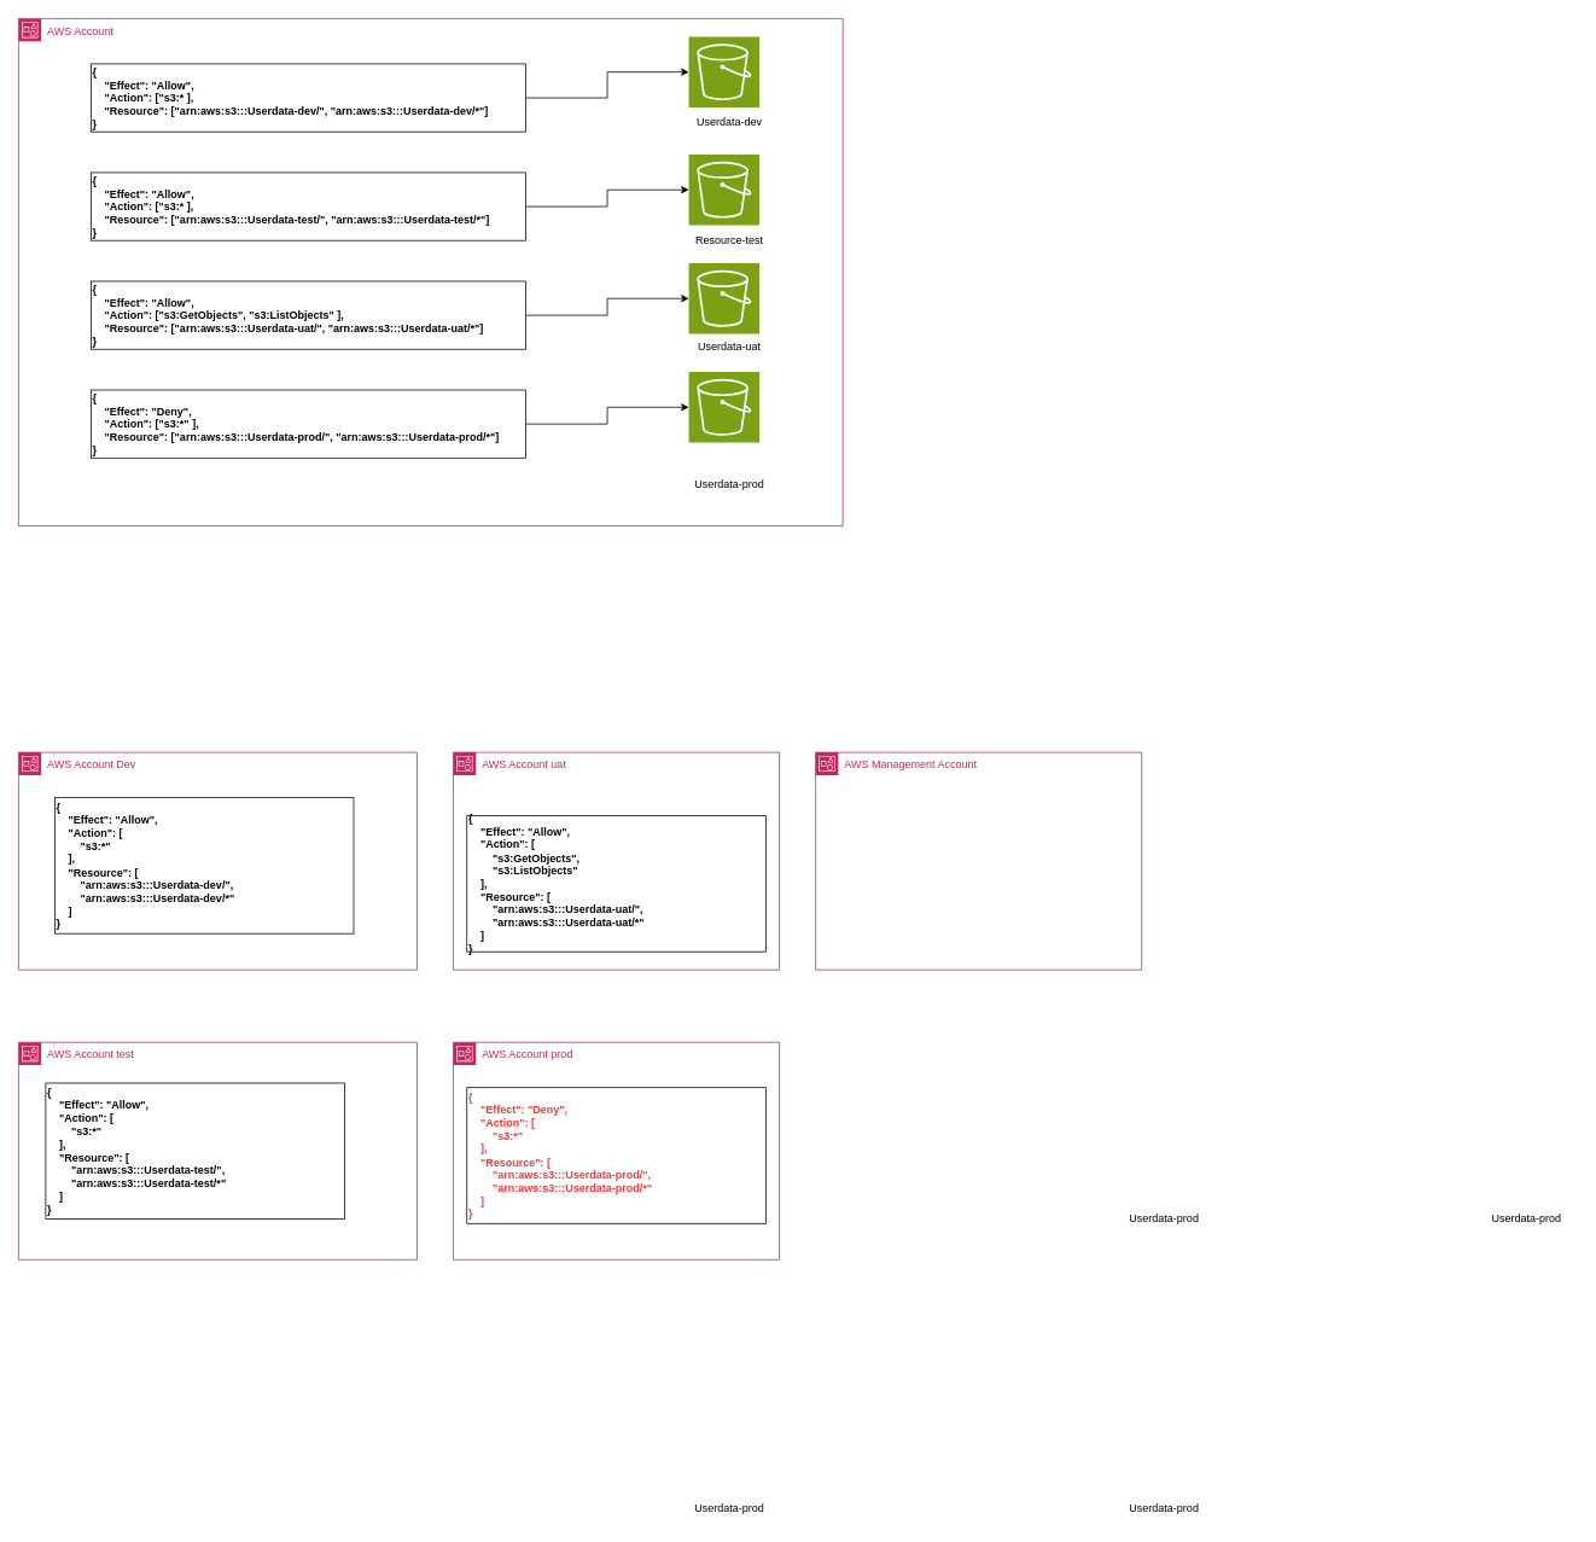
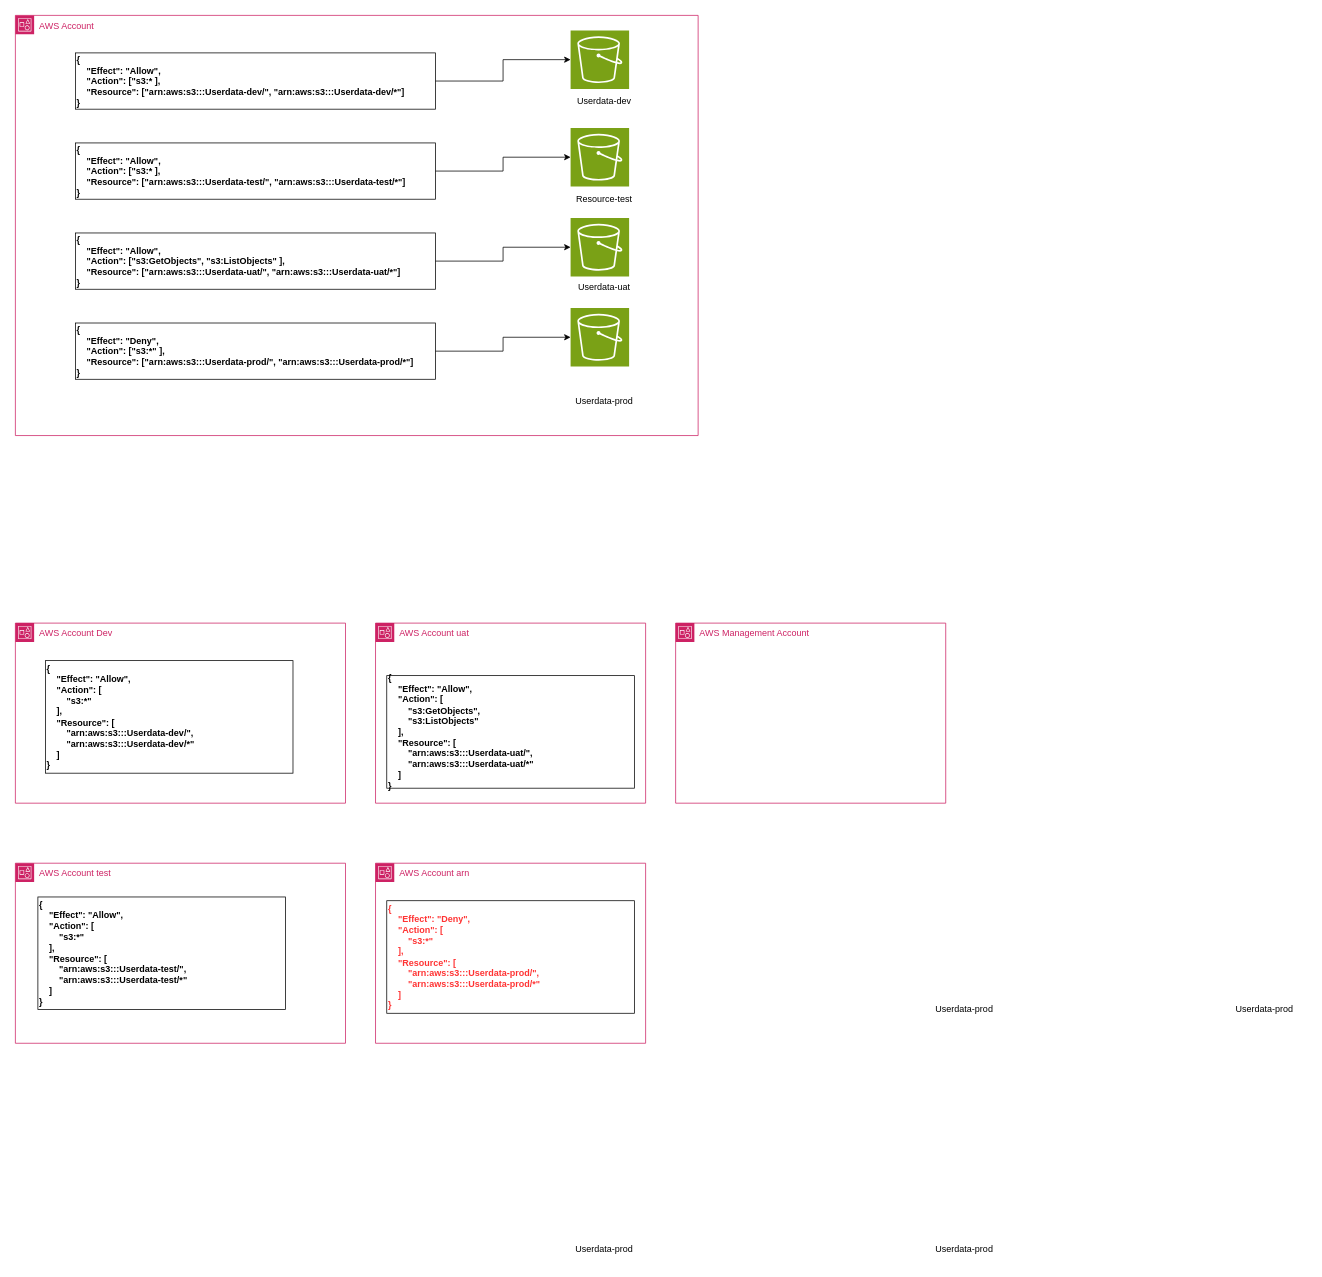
- <mxCell id="27" value="AWS Account prod" style="points=[[0,0],[0.25,0],[0.5,0],[0.75,0],[1,0],[1,0.25],[1,0.5],[1,0.75],[1,1],[0.75,1],[0.5,1],[0.25,1],[0,1],[0,0.75],[0,0.5],[0,0.25]];outlineConnect=0;gradientColor=none;html=1;whiteSpace=wrap;fontSize=12;fontStyle=0;container=1;pointerEvents=0;collapsible=0;recursiveResize=0;shape=mxgraph.aws4.group;grIcon=mxgraph.aws4.group_account;strokeColor=#CD2264;fillColor=none;verticalAlign=top;align=left;spacingLeft=30;fontColor=#CD2264;dashed=0;" vertex="1" parent="1"><mxGeometry x="500" y="1150" width="360" height="240" as="geometry" /></mxCell>
+ <mxCell id="27" value="AWS Account arn" style="points=[[0,0],[0.25,0],[0.5,0],[0.75,0],[1,0],[1,0.25],[1,0.5],[1,0.75],[1,1],[0.75,1],[0.5,1],[0.25,1],[0,1],[0,0.75],[0,0.5],[0,0.25]];outlineConnect=0;gradientColor=none;html=1;whiteSpace=wrap;fontSize=12;fontStyle=0;container=1;pointerEvents=0;collapsible=0;recursiveResize=0;shape=mxgraph.aws4.group;grIcon=mxgraph.aws4.group_account;strokeColor=#CD2264;fillColor=none;verticalAlign=top;align=left;spacingLeft=30;fontColor=#CD2264;dashed=0;" vertex="1" parent="1"><mxGeometry x="500" y="1150" width="360" height="240" as="geometry" /></mxCell>
